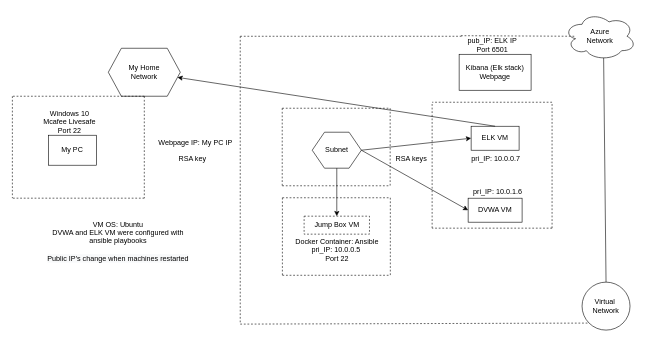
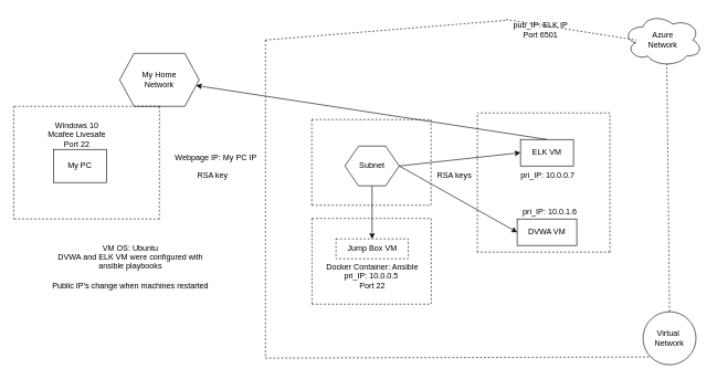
- <mxCell id="42" value="pub_IP: ELK IP&lt;br&gt;Port 6501" parent="1" style="text;html=1;align=center;verticalAlign=middle;resizable=0;points=[];autosize=1;" vertex="1"><mxGeometry as="geometry" x="770" y="60" width="100" height="30" /></mxCell>
+ <mxCell id="42" value="pub_IP: ELK IP&lt;br&gt;Port 6501" parent="1" style="text;html=1;align=center;verticalAlign=middle;resizable=0;points=[];autosize=1;" vertex="1"><mxGeometry x="765" y="30" as="geometry" width="100" height="30" /></mxCell>
- <mxCell id="33" value="Kibana (Elk stack)&lt;br&gt;Webpage" parent="1" style="rounded=0;whiteSpace=wrap;html=1;" vertex="1"><mxGeometry as="geometry" x="765" y="90" width="120" height="60" /></mxCell>
- <mxCell id="29" value="" parent="1" style="endArrow=none;dashed=0;html=1;entryX=0.55;entryY=0.95;entryDx=0;entryDy=0;entryPerimeter=0;exitX=0.5;exitY=0;exitDx=0;exitDy=0;" edge="1" source="2" target="5"><mxGeometry as="geometry" width="50" height="50" relative="1"><mxPoint as="sourcePoint" x="670" y="450" /><mxPoint as="targetPoint" x="720" y="400" /></mxGeometry></mxCell>
+ <mxCell id="29" value="" parent="1" style="endArrow=none;dashed=1;html=1;entryX=0.55;entryY=0.95;entryDx=0;entryDy=0;entryPerimeter=0;exitX=0.5;exitY=0;exitDx=0;exitDy=0;" edge="1" source="2" target="5"><mxGeometry as="geometry" width="50" height="50" relative="1"><mxPoint as="sourcePoint" x="670" y="450" /><mxPoint as="targetPoint" x="720" y="400" /></mxGeometry></mxCell>
